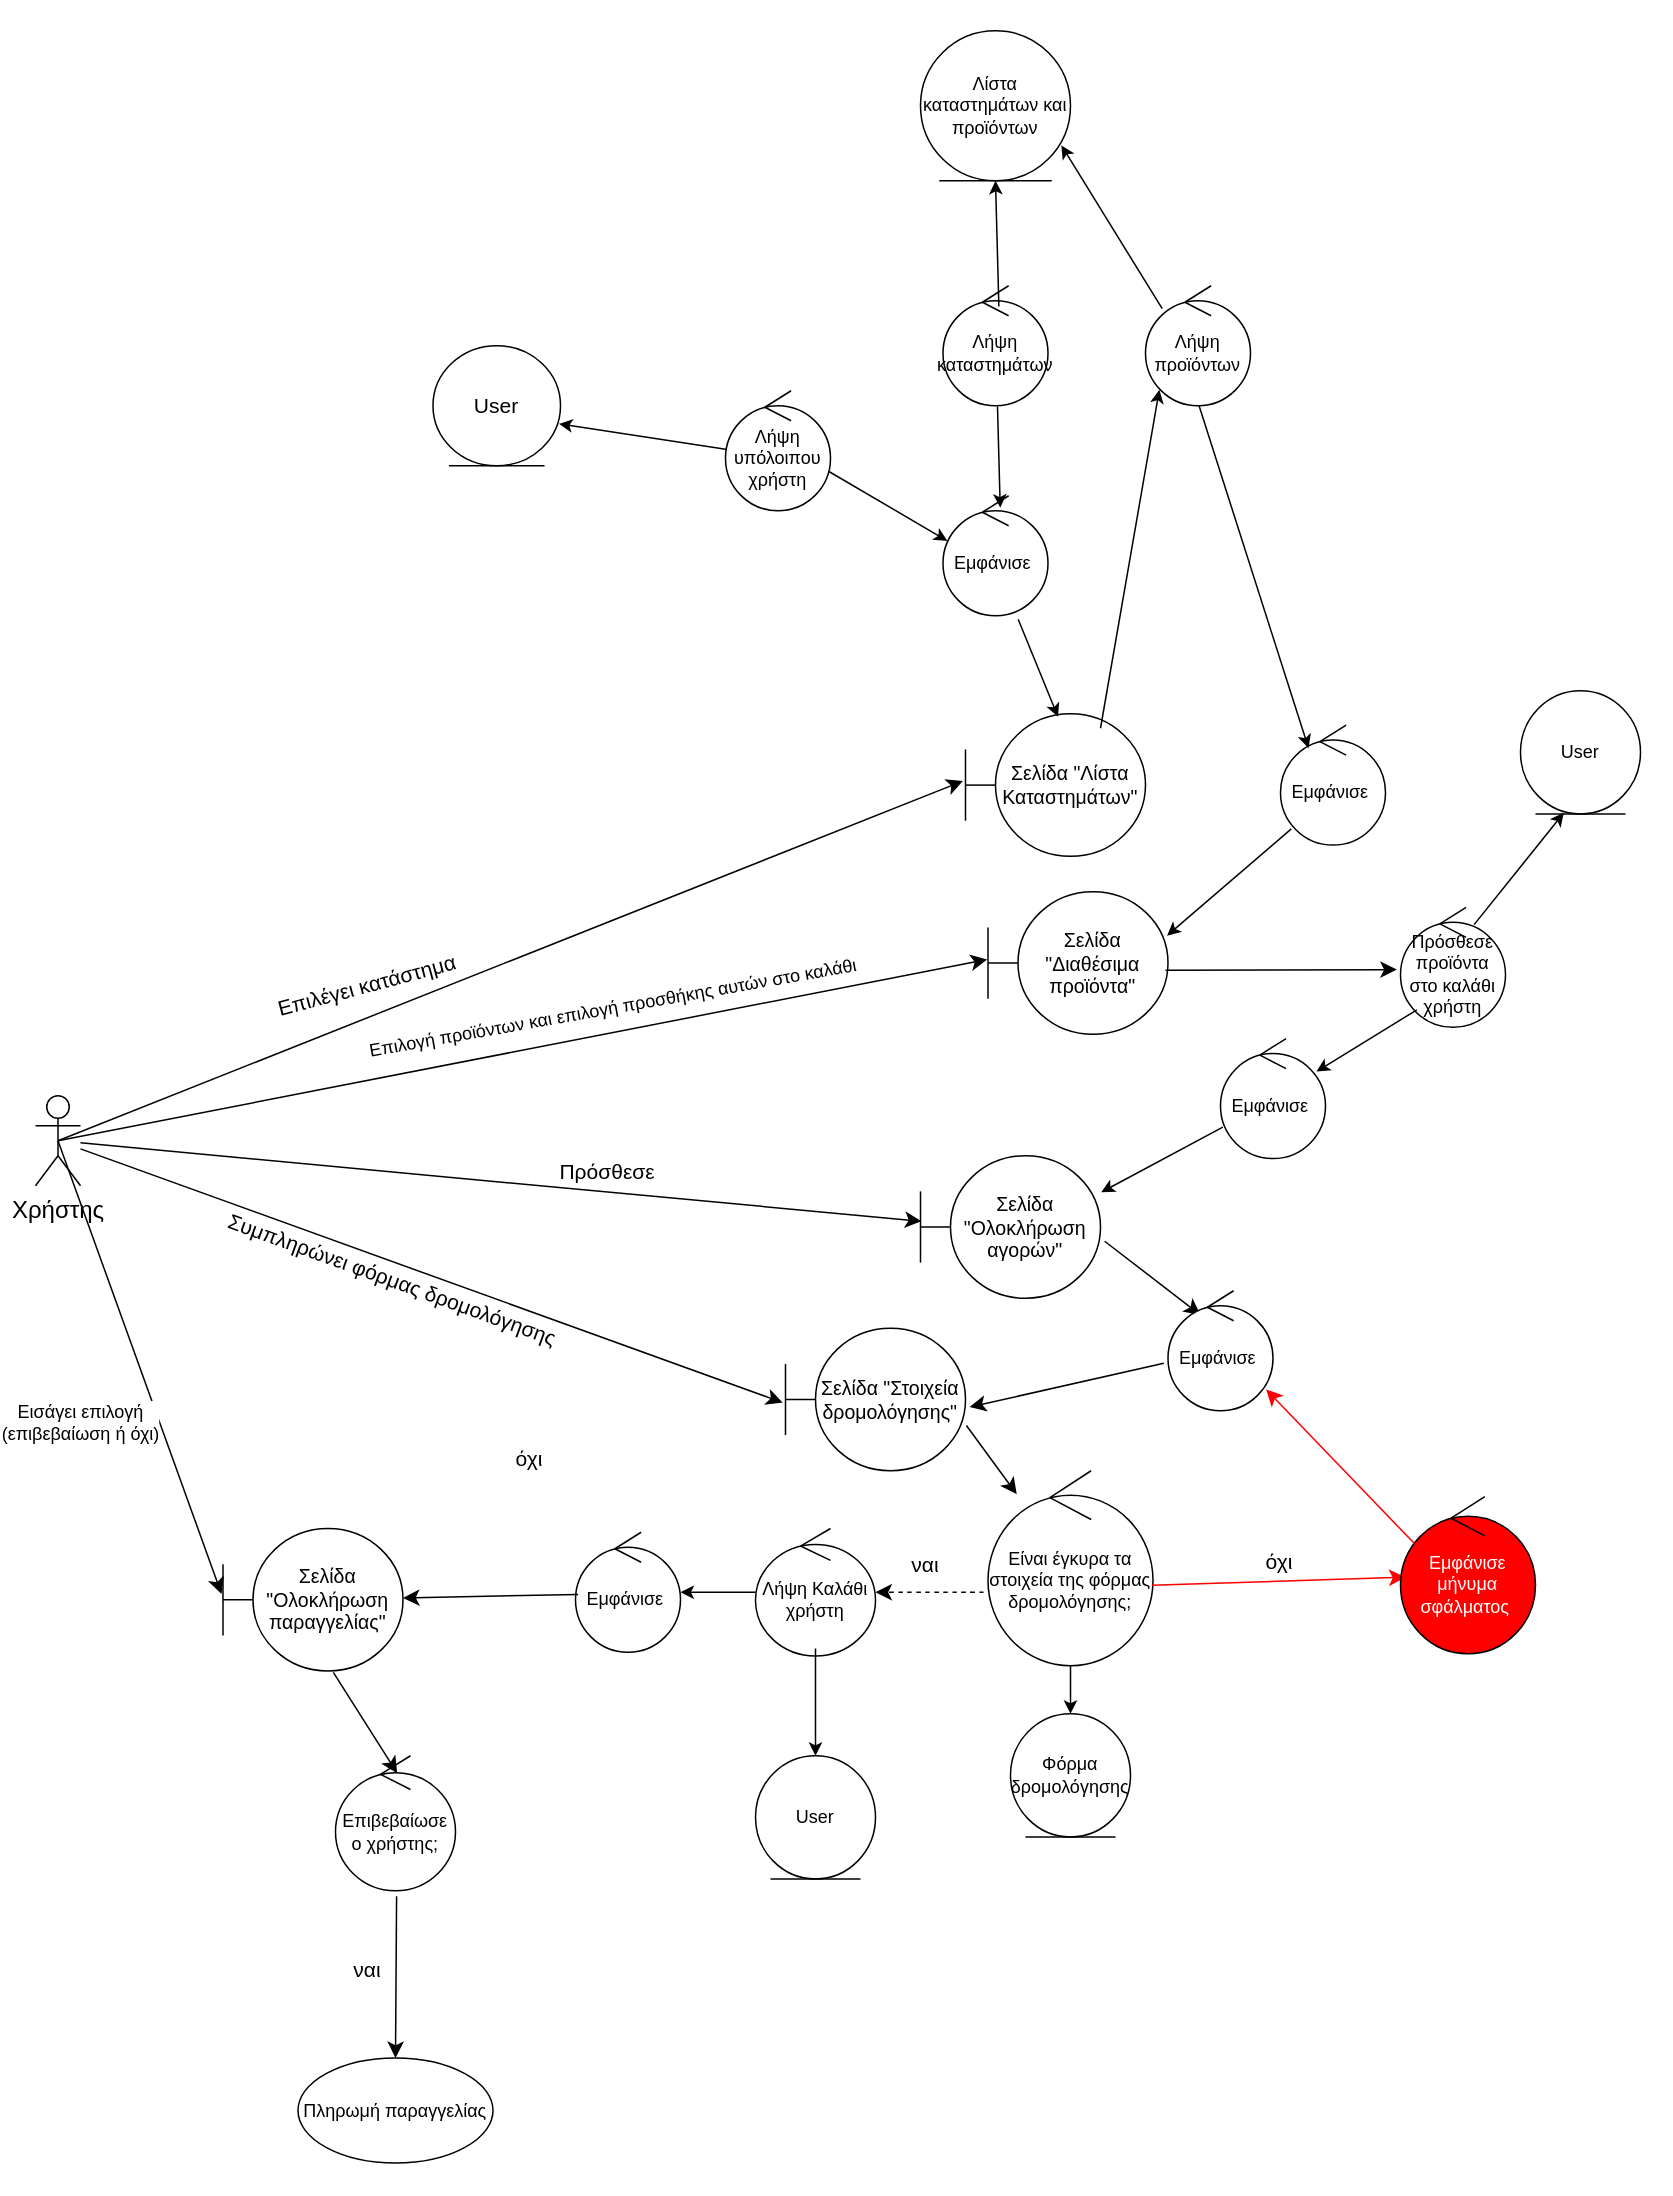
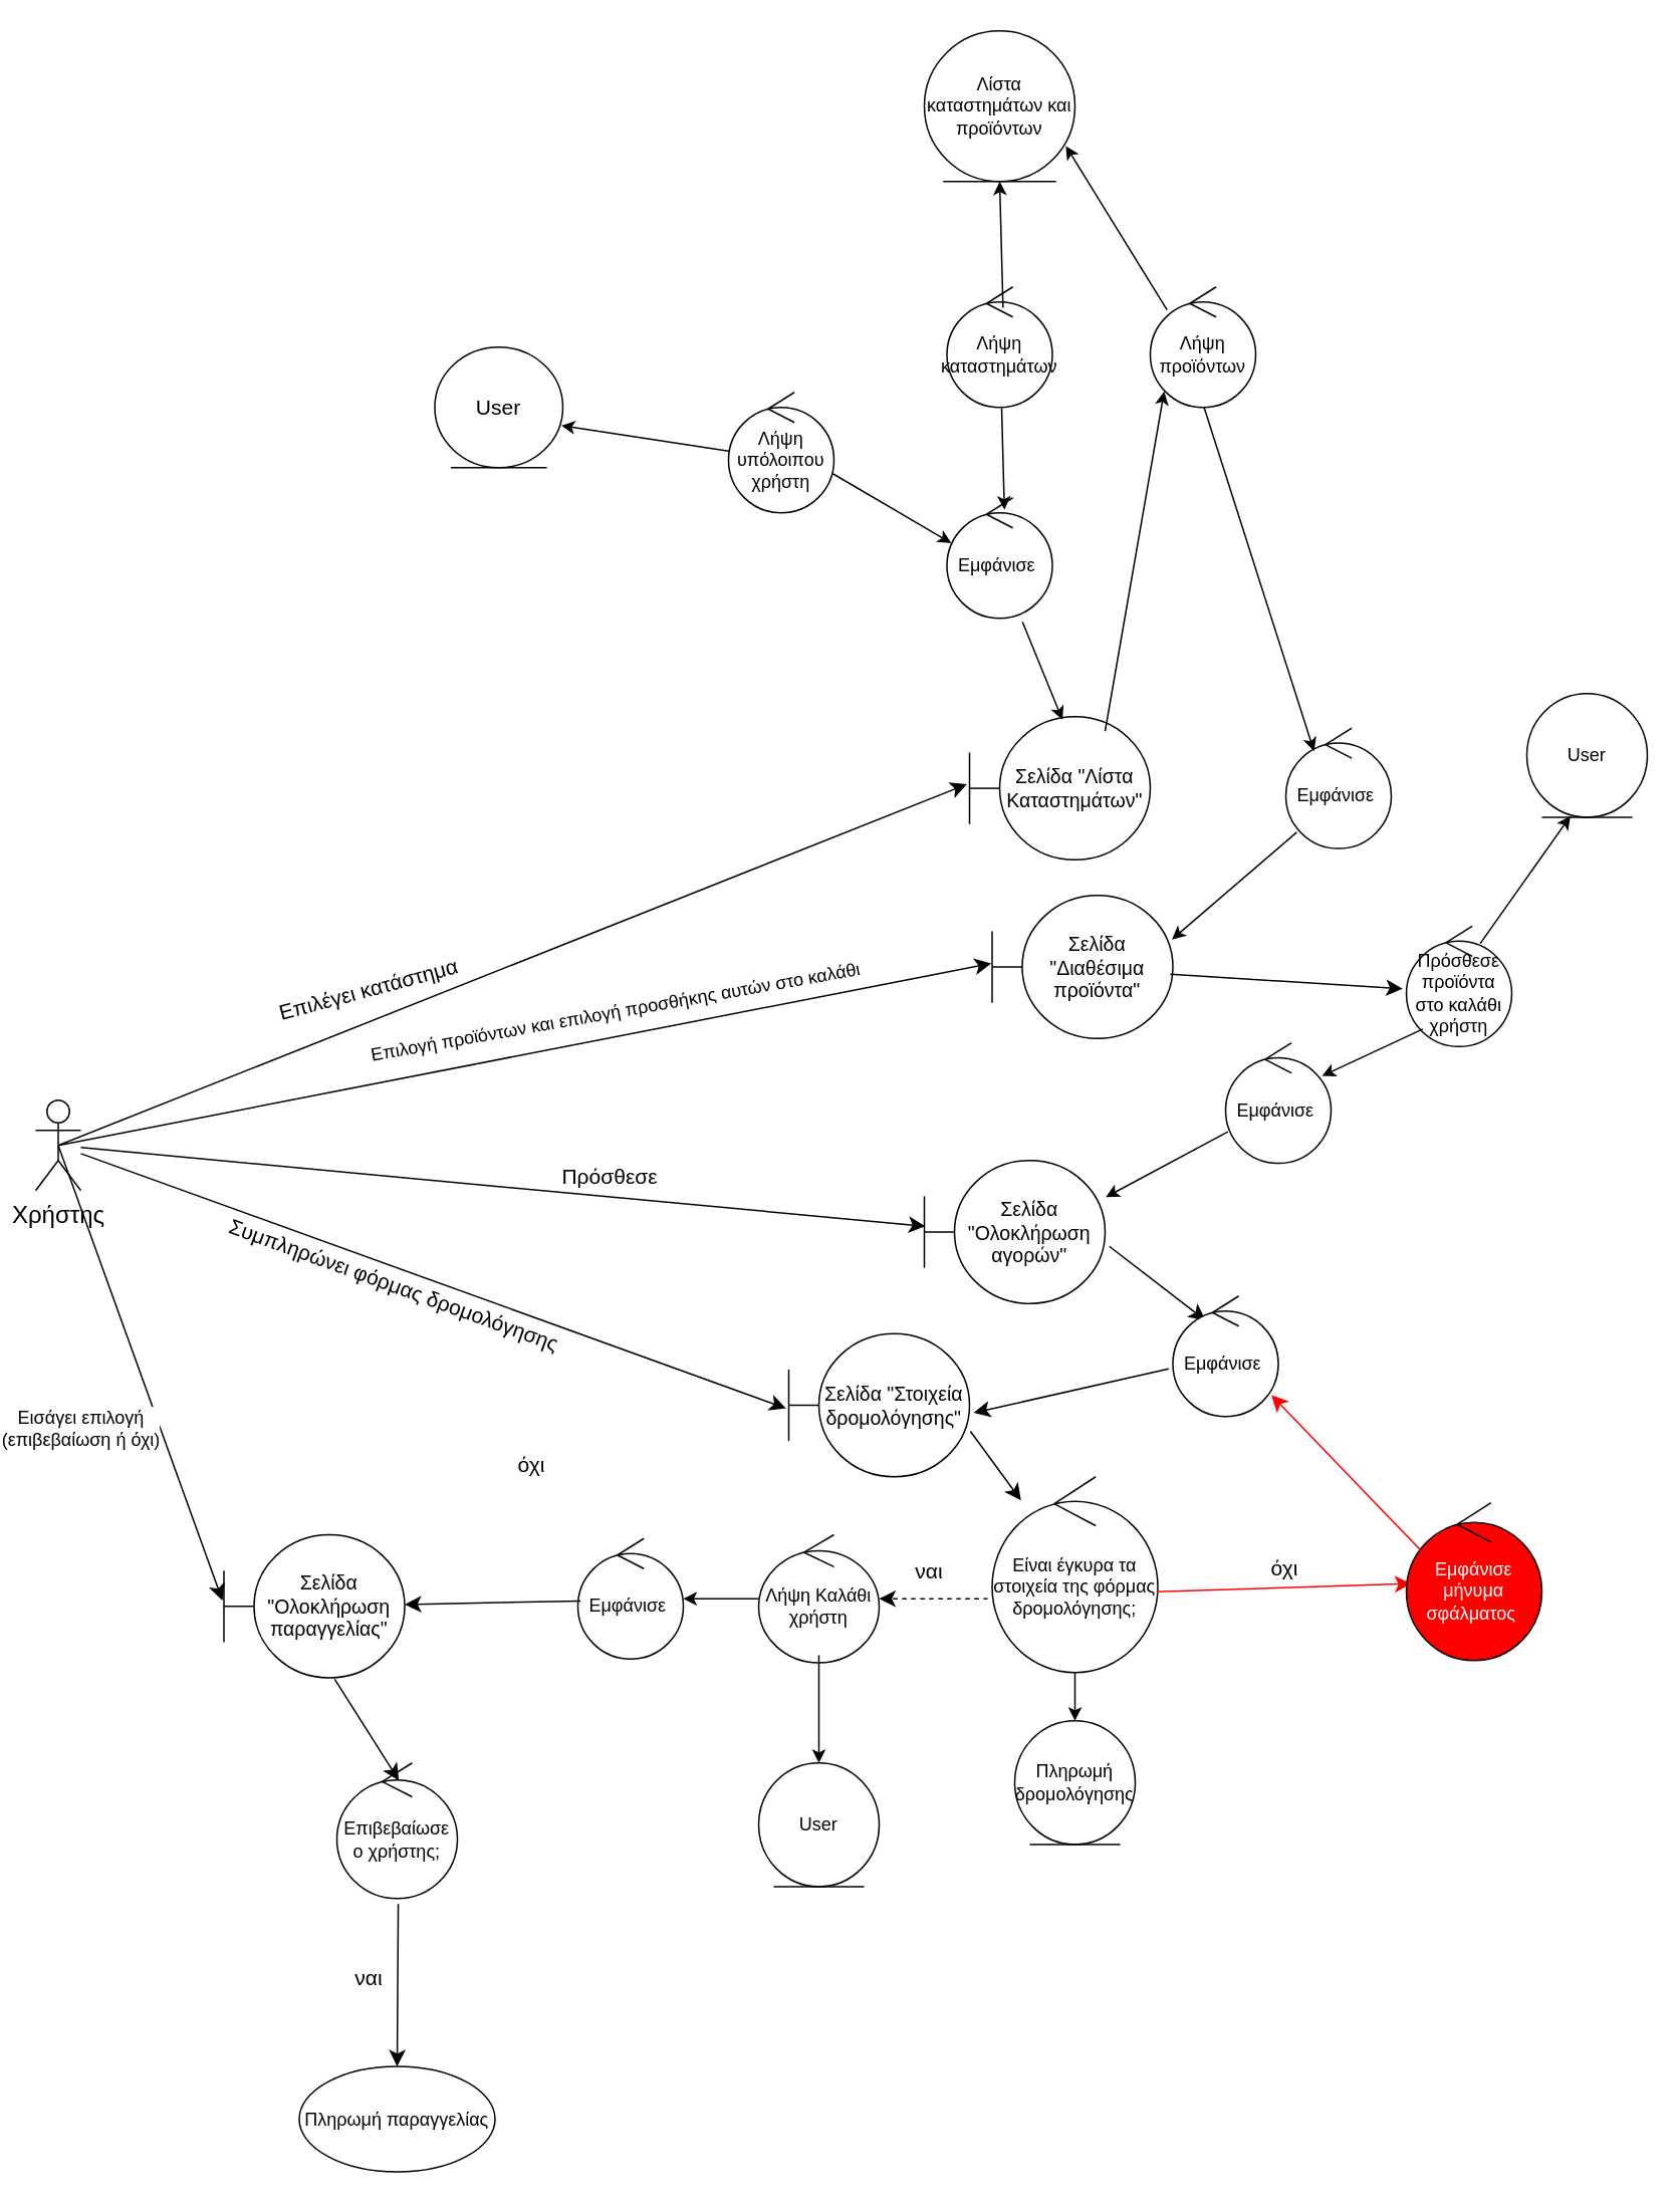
- <mxCell id="17" value="&lt;font&gt;Πρόσθεσε προϊόντα στο καλάθι χρήστη&lt;/font&gt;" style="ellipse;shape=umlControl;whiteSpace=wrap;html=1;strokeColor=#000000;fontColor=#000000;" parent="1" vertex="1"><mxGeometry x="930" y="604.4" width="70" height="80" as="geometry" /></mxCell>
+ <mxCell id="17" value="&lt;font&gt;Πρόσθεσε προϊόντα στο καλάθι χρήστη&lt;/font&gt;" style="ellipse;shape=umlControl;whiteSpace=wrap;html=1;strokeColor=#000000;fontColor=#000000;" parent="1" vertex="1"><mxGeometry x="930" y="614.4" width="70" height="80" as="geometry" /></mxCell>
- <mxCell id="55" value="Φόρμα δρομολόγησης" style="ellipse;shape=umlEntity;whiteSpace=wrap;html=1;fontColor=#000000;strokeColor=#000000;" parent="1" vertex="1"><mxGeometry x="670" y="1142" width="80" height="82.1" as="geometry" /></mxCell>
+ <mxCell id="55" value="Πληρωμή δρομολόγησης" style="ellipse;shape=umlEntity;whiteSpace=wrap;html=1;fontColor=#000000;strokeColor=#000000;" parent="1" vertex="1"><mxGeometry x="670" y="1142" width="80" height="82.1" as="geometry" /></mxCell>
